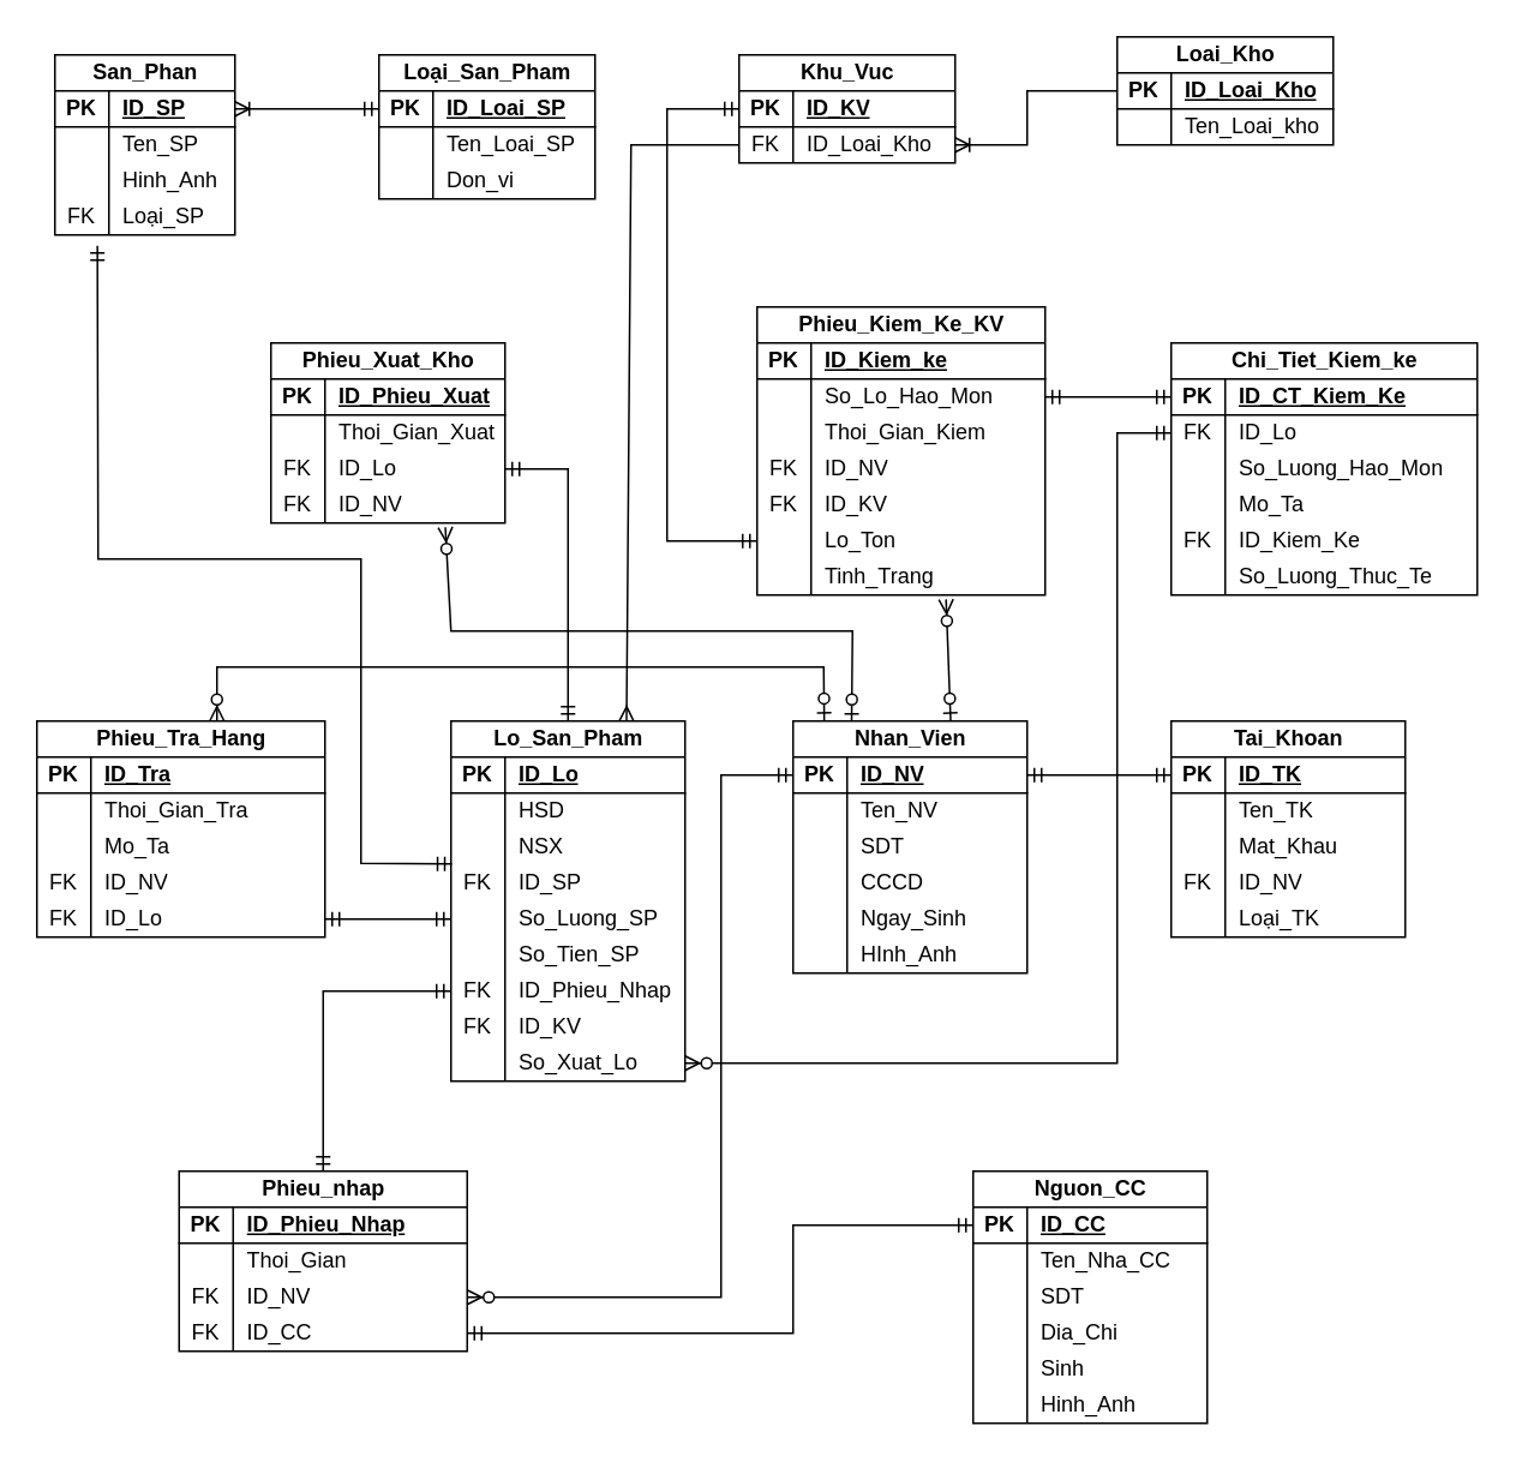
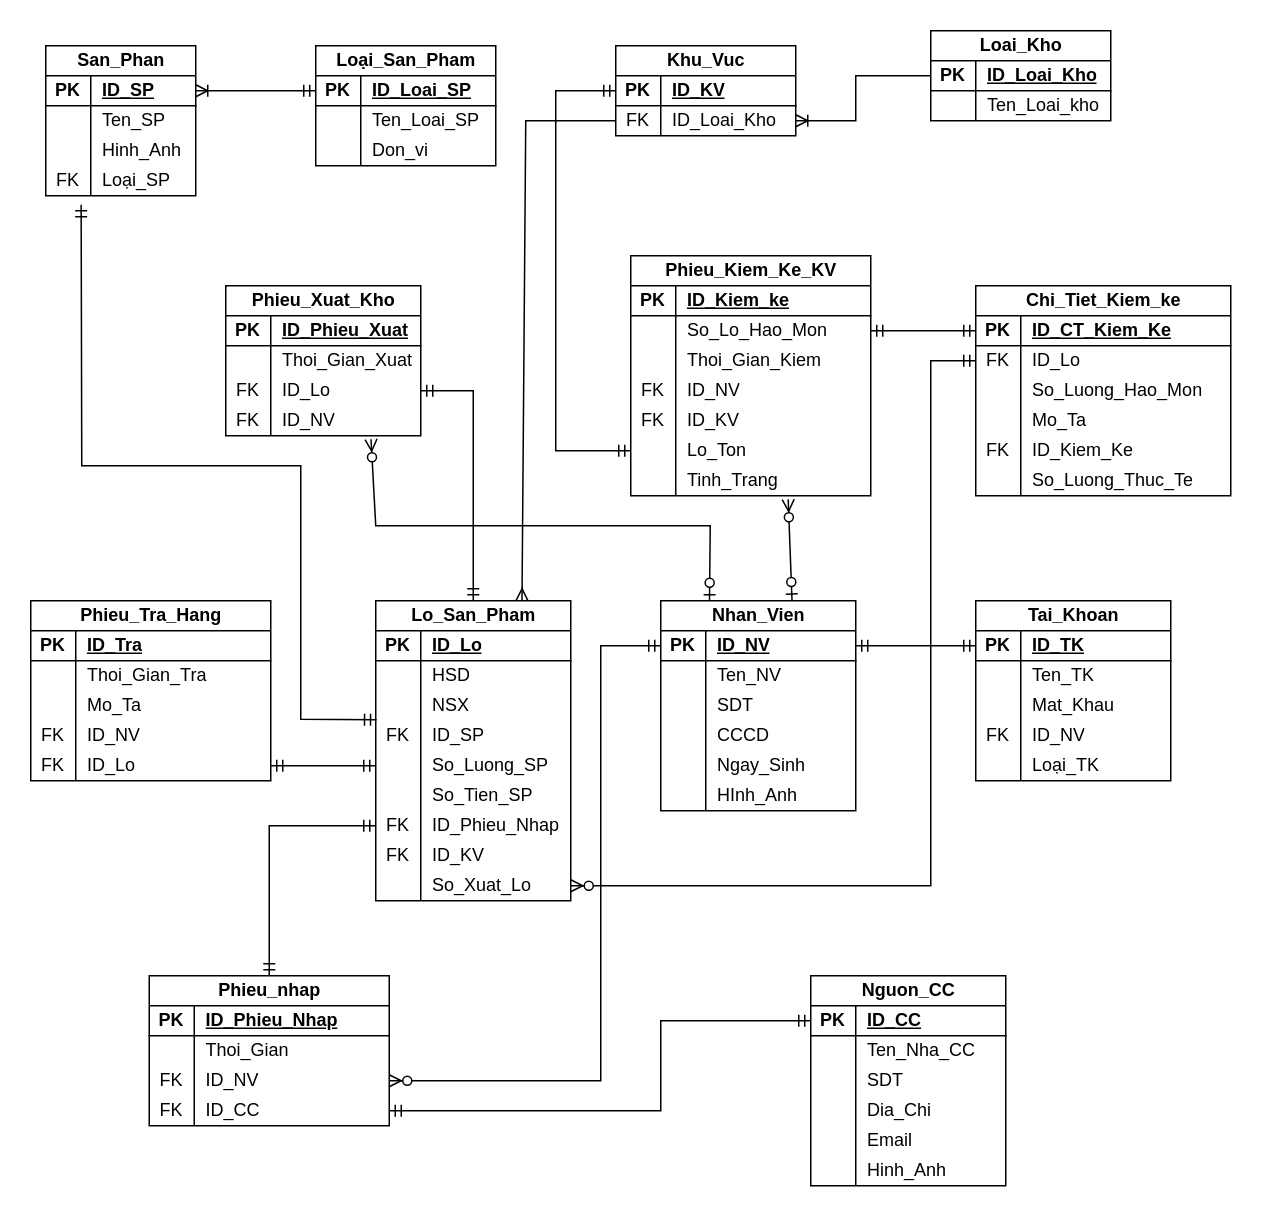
- <mxCell id="193" value="" style="fontSize=12;html=1;endArrow=ERzeroToMany;startArrow=ERzeroToOne;rounded=0;entryX=0.625;entryY=0;entryDx=0;entryDy=0;entryPerimeter=0;exitX=0.133;exitY=-0.004;exitDx=0;exitDy=0;exitPerimeter=0;" parent="1" source="39" target="137" edge="1"><mxGeometry width="100" height="100" relative="1" as="geometry"><mxPoint x="450" y="370" as="sourcePoint" /><mxPoint x="10" y="280" as="targetPoint" /><Array as="points"><mxPoint x="457" y="370" /><mxPoint x="120" y="370" /></Array></mxGeometry></mxCell>
- <mxCell id="181" value="Sinh" style="shape=partialRectangle;connectable=0;fillColor=none;top=0;left=0;bottom=0;right=0;align=left;spacingLeft=6;overflow=hidden;whiteSpace=wrap;html=1;" parent="179" vertex="1"><mxGeometry x="30" width="100" height="20" as="geometry"><mxRectangle width="100" height="20" as="alternateBounds" /></mxGeometry></mxCell>
+ <mxCell id="181" value="Email" style="shape=partialRectangle;connectable=0;fillColor=none;top=0;left=0;bottom=0;right=0;align=left;spacingLeft=6;overflow=hidden;whiteSpace=wrap;html=1;" parent="179" vertex="1"><mxGeometry x="30" width="100" height="20" as="geometry"><mxRectangle width="100" height="20" as="alternateBounds" /></mxGeometry></mxCell>
